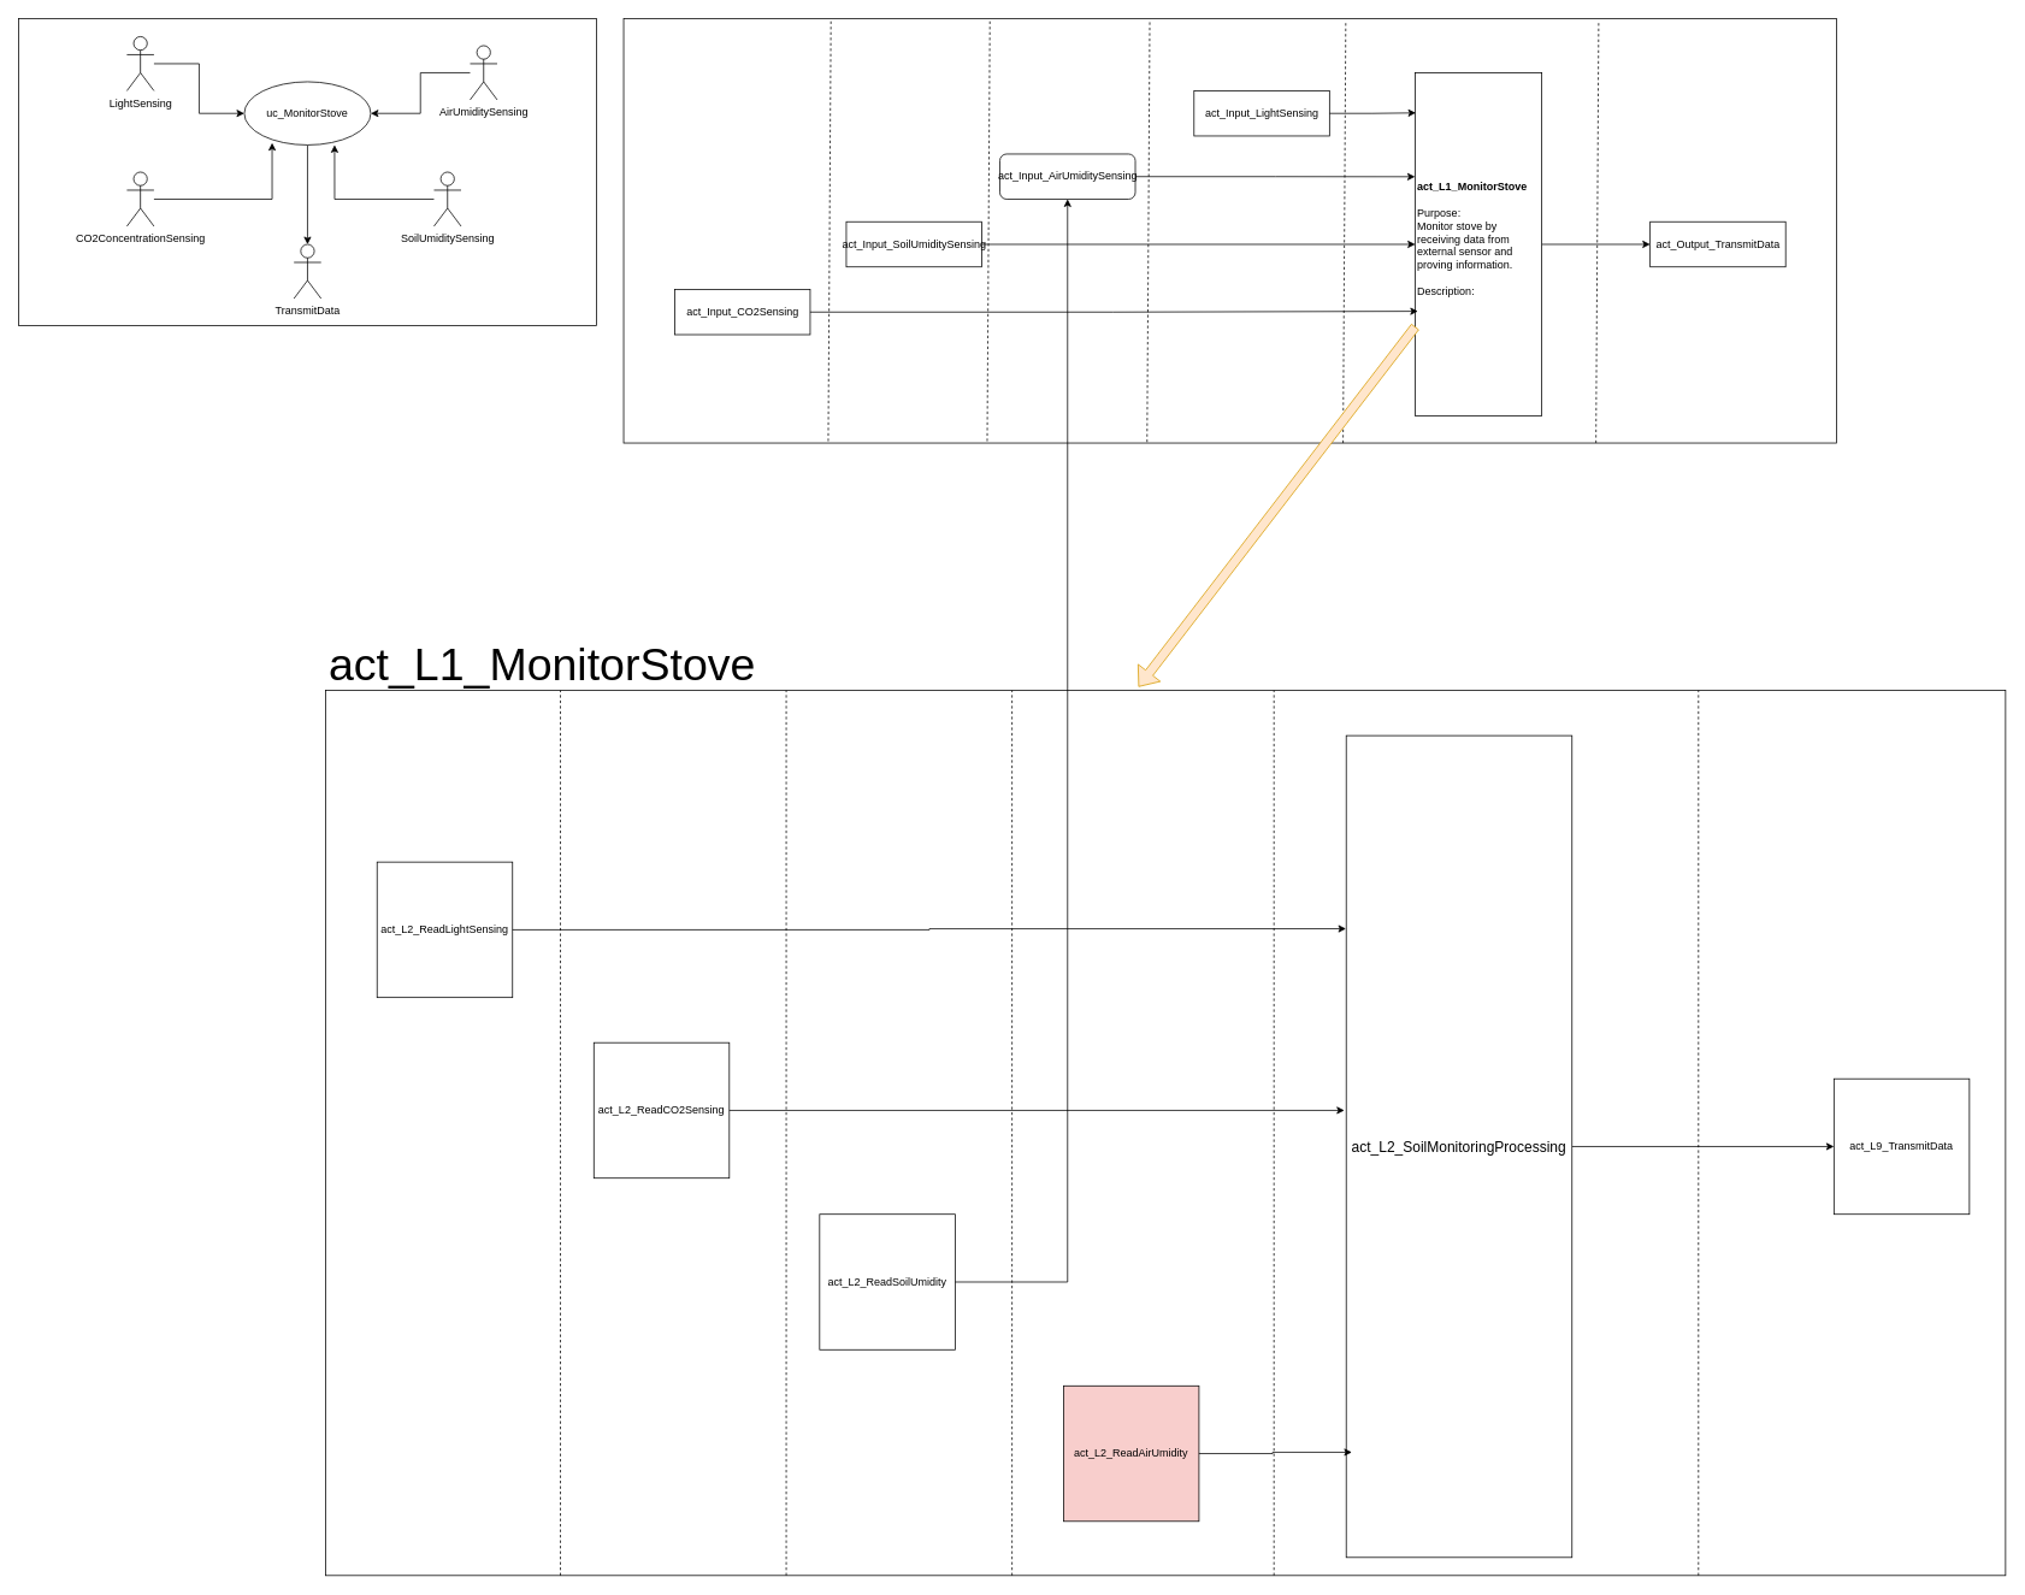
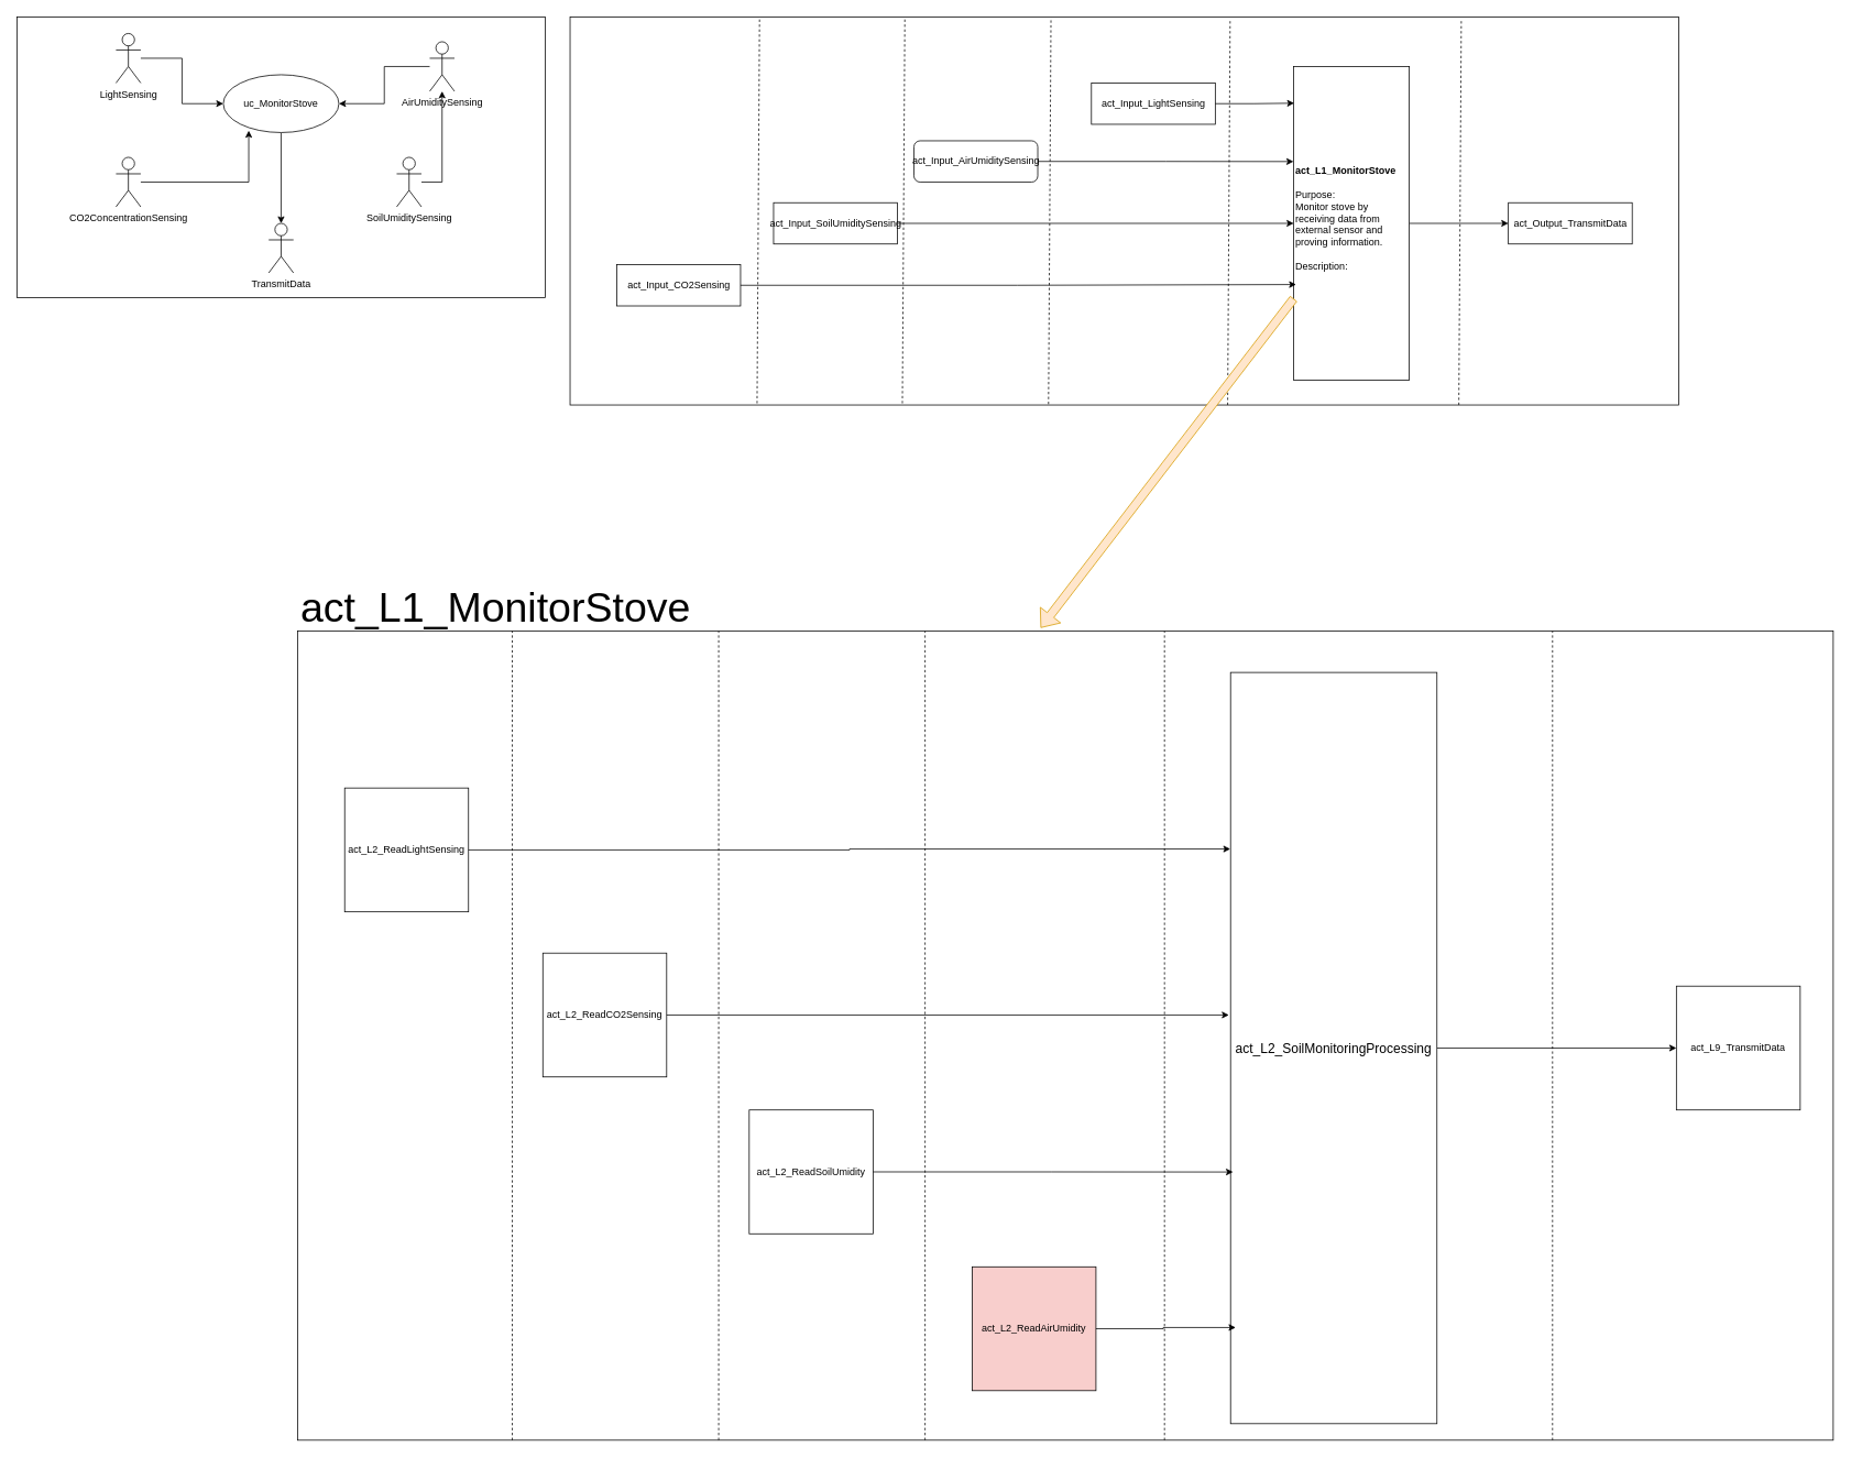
- <mxCell id="13" style="edgeStyle=orthogonalEdgeStyle;rounded=0;orthogonalLoop=1;jettySize=auto;html=1;entryX=0.714;entryY=1;entryDx=0;entryDy=0;entryPerimeter=0;" parent="2" source="12" target="5" edge="1"><mxGeometry relative="1" as="geometry" /></mxCell>
+ <mxCell id="13" style="edgeStyle=orthogonalEdgeStyle;rounded=0;orthogonalLoop=1;jettySize=auto;html=1;" parent="2" source="12" target="9" edge="1"><mxGeometry relative="1" as="geometry" /></mxCell>
- <mxCell id="44" style="edgeStyle=orthogonalEdgeStyle;rounded=0;orthogonalLoop=1;jettySize=auto;html=1;exitX=1;exitY=0.5;exitDx=0;exitDy=0;" parent="33" source="37" target="19" edge="1"><mxGeometry relative="1" as="geometry" /></mxCell>
+ <mxCell id="44" style="edgeStyle=orthogonalEdgeStyle;rounded=0;orthogonalLoop=1;jettySize=auto;html=1;exitX=1;exitY=0.5;exitDx=0;exitDy=0;entryX=0.012;entryY=0.665;entryDx=0;entryDy=0;entryPerimeter=0;" parent="33" source="37" target="40" edge="1"><mxGeometry relative="1" as="geometry" /></mxCell>
